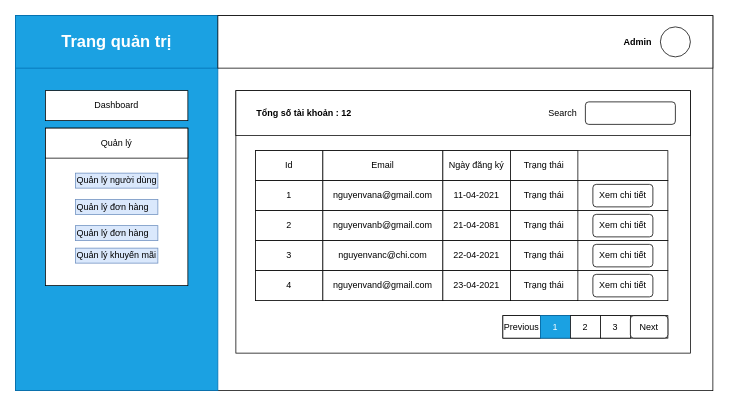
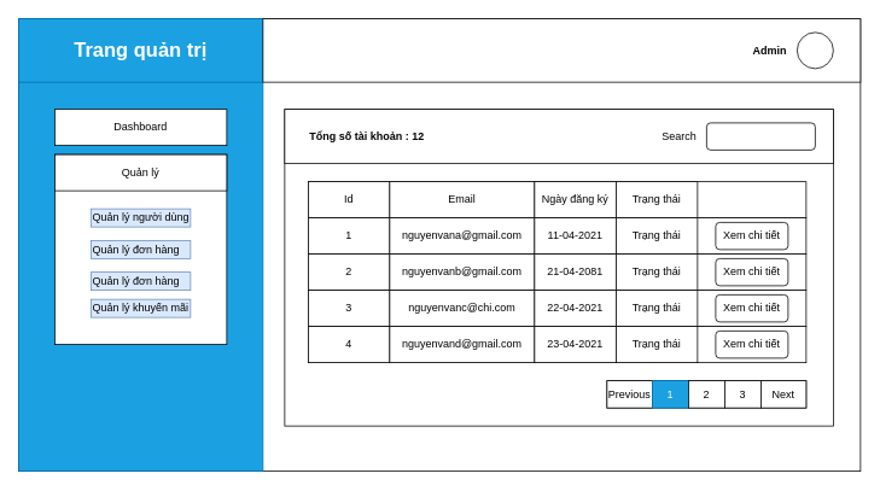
- <mxCell id="50" value="Next" style="whiteSpace=wrap;html=1;rounded=1;" vertex="1" parent="1"><mxGeometry x="840" y="420" width="50" height="30" as="geometry" /></mxCell>
+ <mxCell id="50" value="Next" style="rounded=0;whiteSpace=wrap;html=1;" vertex="1" parent="1"><mxGeometry x="840" y="420" width="50" height="30" as="geometry" /></mxCell>
